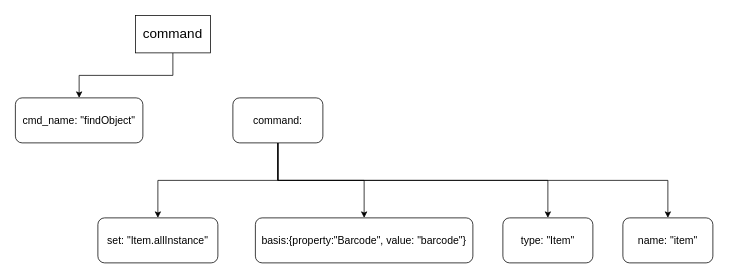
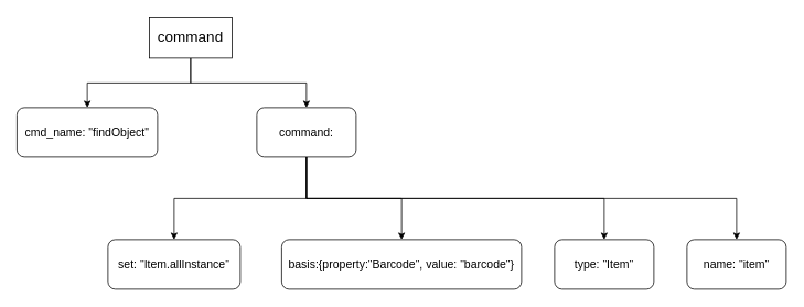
+ <mxCell id="3" style="edgeStyle=orthogonalEdgeStyle;rounded=0;orthogonalLoop=1;jettySize=auto;html=1;exitX=0.5;exitY=1;exitDx=0;exitDy=0;entryX=0.5;entryY=0;entryDx=0;entryDy=0;" edge="1" parent="1" source="4" target="10"><mxGeometry relative="1" as="geometry" /></mxCell>
